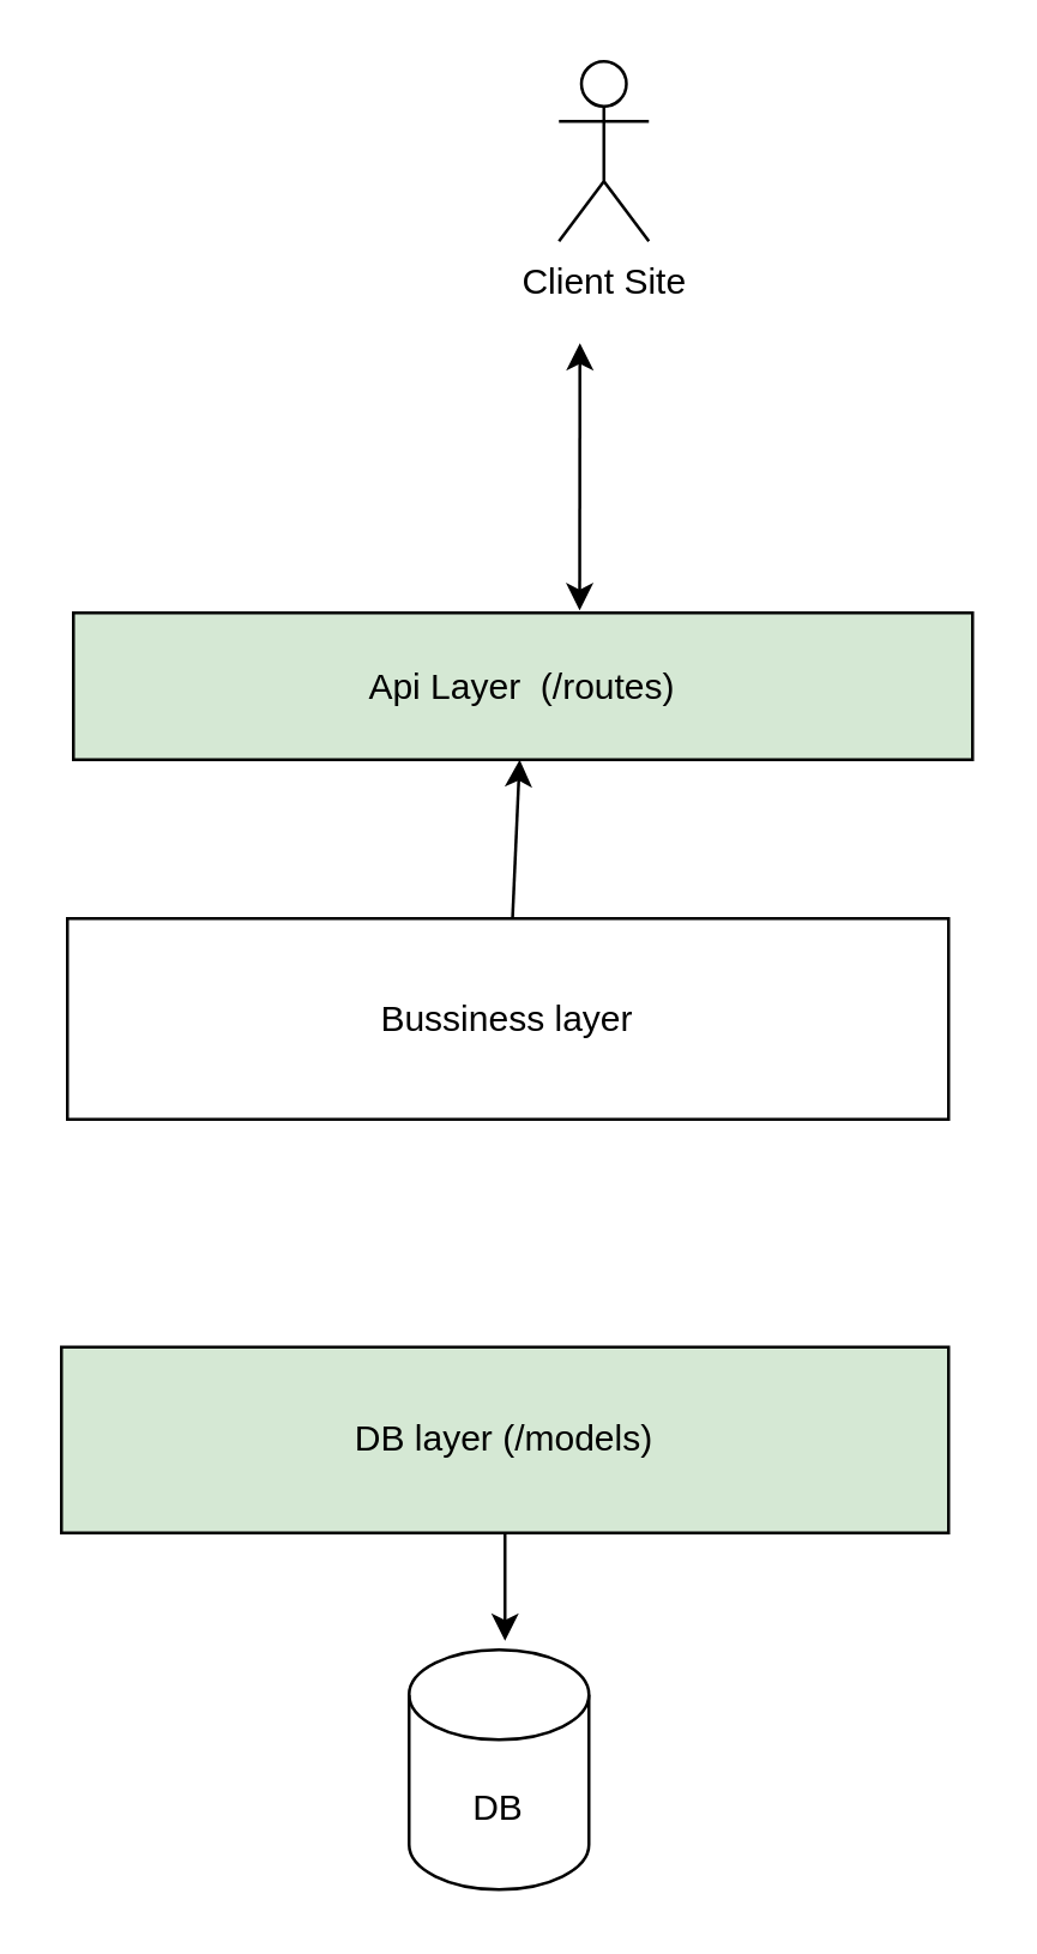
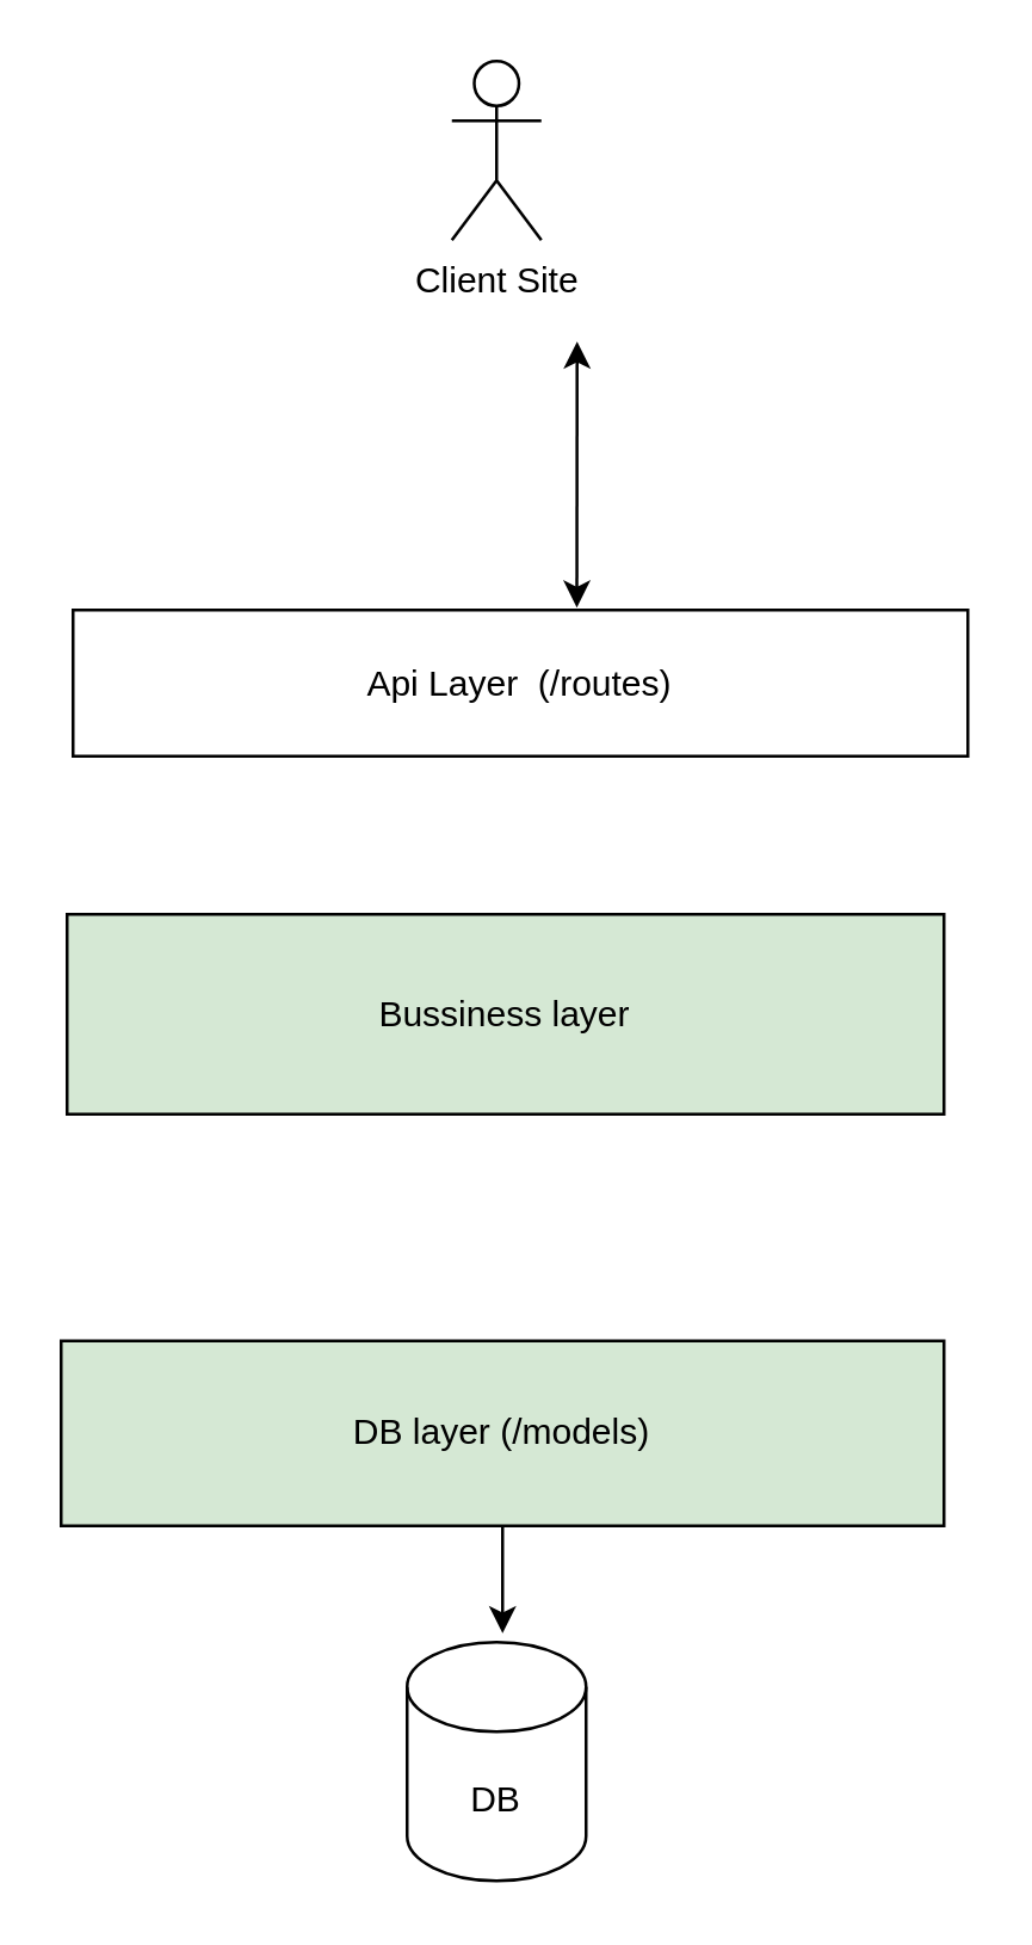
- <mxCell id="8" value="Client Site" style="shape=umlActor;verticalLabelPosition=bottom;verticalAlign=top;html=1;outlineConnect=0;" vertex="1" parent="1"><mxGeometry x="186" y="20" width="30" height="60" as="geometry" /></mxCell>
+ <mxCell id="8" value="Client Site" style="shape=umlActor;verticalLabelPosition=bottom;verticalAlign=top;html=1;outlineConnect=0;" vertex="1" parent="1"><mxGeometry x="151" y="20" width="30" height="60" as="geometry" /></mxCell>
- <mxCell id="7" value="Api Layer&amp;nbsp; (/routes)" style="rounded=0;whiteSpace=wrap;html=1;fillColor=#d5e8d4;" vertex="1" parent="1"><mxGeometry x="24" y="204" width="300" height="49" as="geometry" /></mxCell>
+ <mxCell id="7" value="Api Layer&amp;nbsp; (/routes)" style="rounded=0;whiteSpace=wrap;html=1;" vertex="1" parent="1"><mxGeometry x="24" y="204" width="300" height="49" as="geometry" /></mxCell>
- <mxCell id="5" style="edgeStyle=none;html=1;" edge="1" parent="1" source="6" target="7"><mxGeometry relative="1" as="geometry" /></mxCell>
- <mxCell id="6" value="Bussiness layer" style="rounded=0;whiteSpace=wrap;html=1;" vertex="1" parent="1"><mxGeometry x="22" y="306" width="294" height="67" as="geometry" /></mxCell>
+ <mxCell id="6" value="Bussiness layer" style="rounded=0;whiteSpace=wrap;html=1;fillColor=#d5e8d4;" vertex="1" parent="1"><mxGeometry x="22" y="306" width="294" height="67" as="geometry" /></mxCell>
